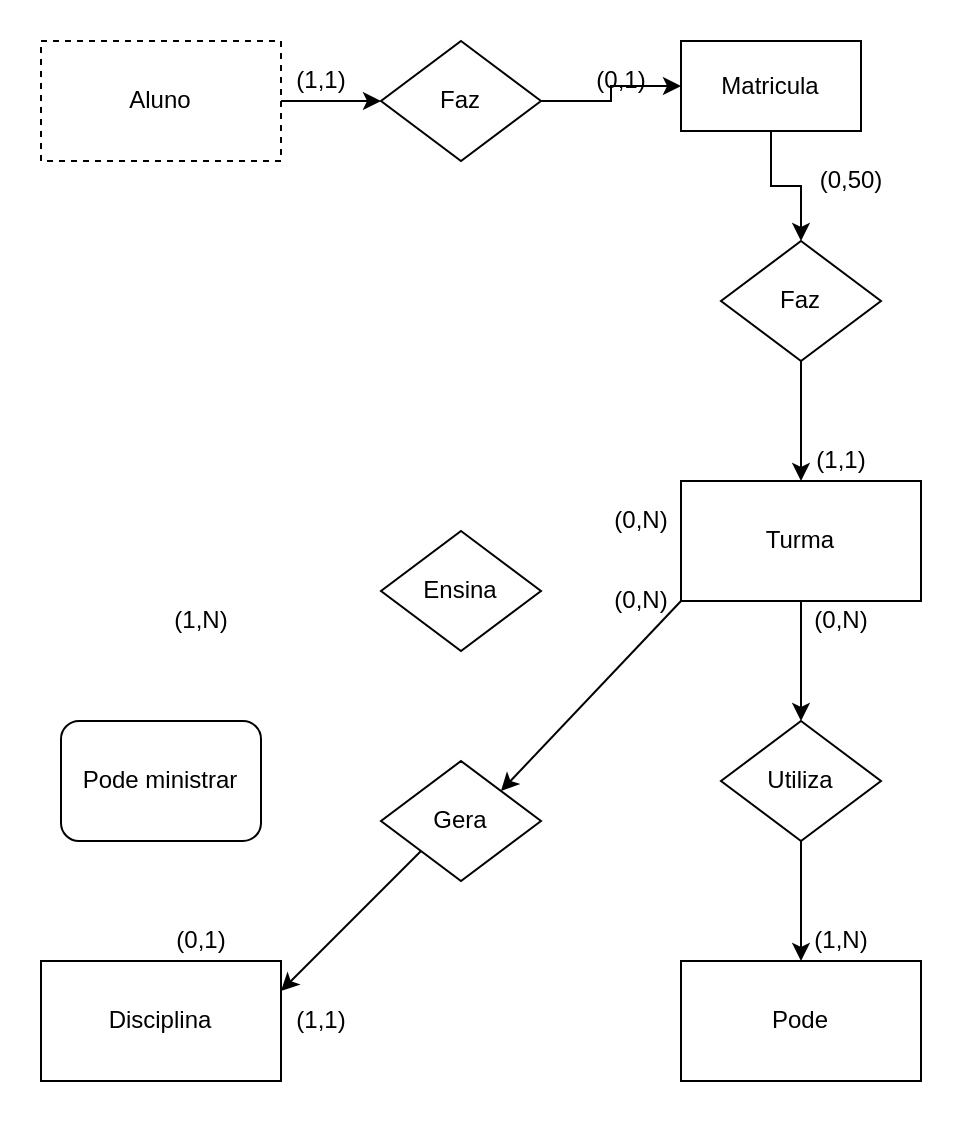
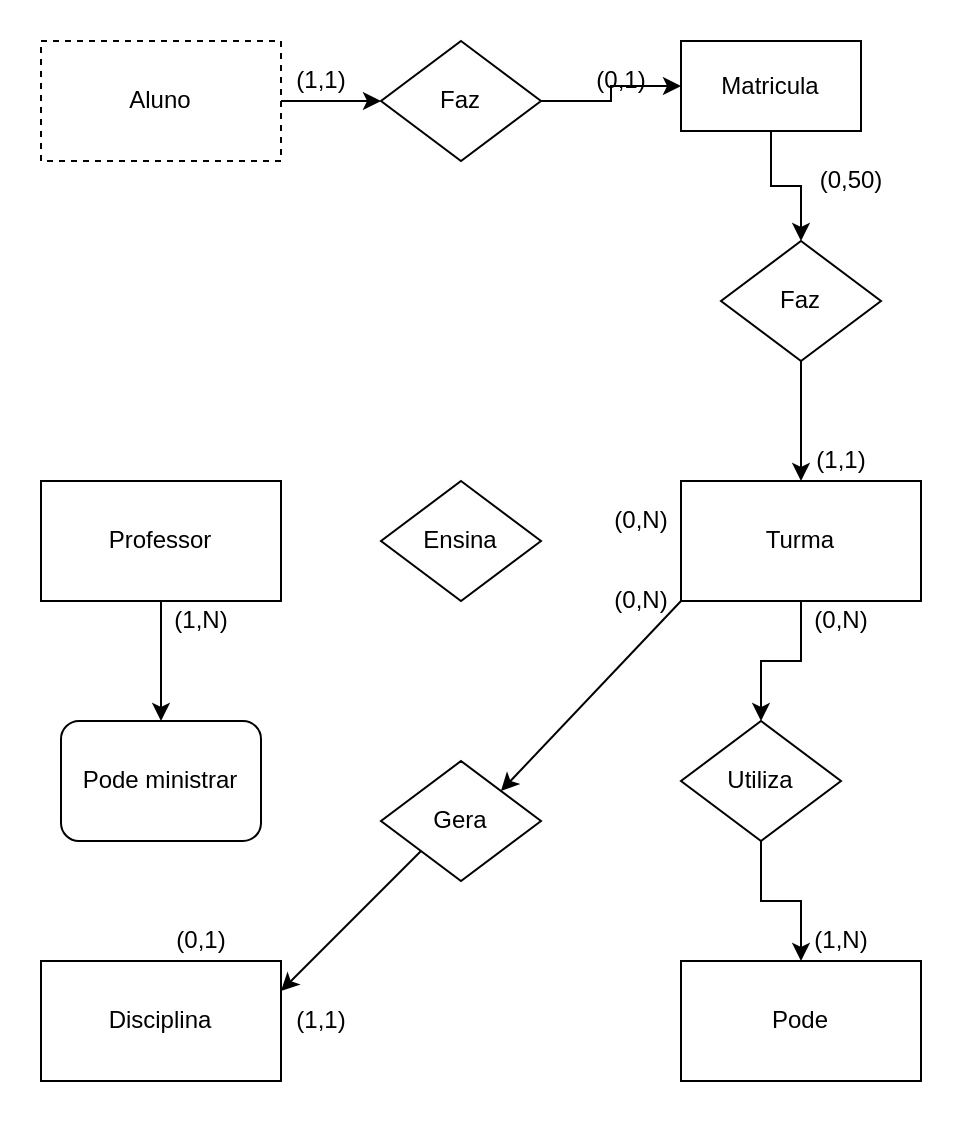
+ <mxCell id="13" value="Professor" style="rounded=0;whiteSpace=wrap;html=1;" vertex="1" parent="1"><mxGeometry x="20" y="240" width="120" height="60" as="geometry" /></mxCell>
- <mxCell id="14" value="Ensina" style="rhombus;whiteSpace=wrap;html=1;" vertex="1" parent="1"><mxGeometry x="190" y="265" width="80" height="60" as="geometry" /></mxCell>
+ <mxCell id="14" value="Ensina" style="rhombus;whiteSpace=wrap;html=1;" vertex="1" parent="1"><mxGeometry x="190" y="240" width="80" height="60" as="geometry" /></mxCell>
+ <mxCell id="12" style="edgeStyle=orthogonalEdgeStyle;rounded=0;orthogonalLoop=1;jettySize=auto;html=1;exitX=0.5;exitY=1;exitDx=0;exitDy=0;entryX=0.5;entryY=0;entryDx=0;entryDy=0;" edge="1" parent="1" source="13" target="17"><mxGeometry relative="1" as="geometry" /></mxCell>
- <mxCell id="20" value="Utiliza" style="rhombus;whiteSpace=wrap;html=1;" vertex="1" parent="1"><mxGeometry x="360" y="360" width="80" height="60" as="geometry" /></mxCell>
+ <mxCell id="20" value="Utiliza" style="rhombus;whiteSpace=wrap;html=1;" vertex="1" parent="1"><mxGeometry x="340" y="360" width="80" height="60" as="geometry" /></mxCell>
